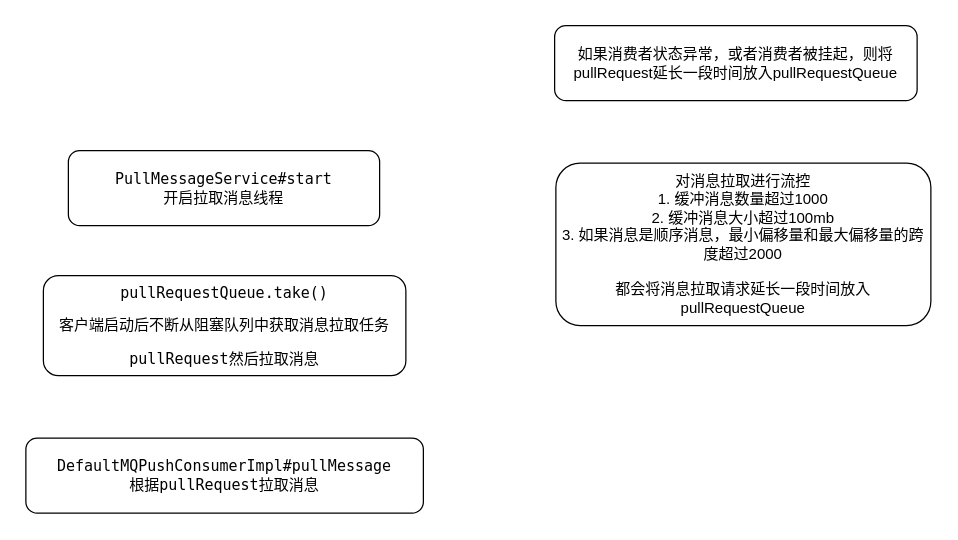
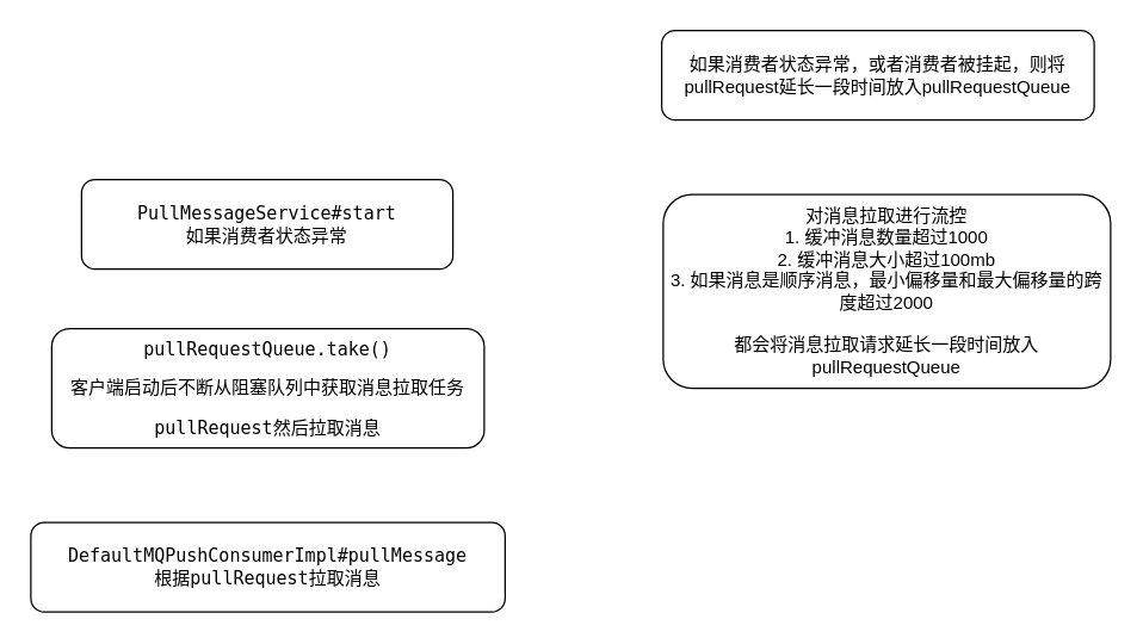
- <mxCell id="2" value="&lt;pre&gt;PullMessageService#start&lt;br&gt;开启拉取消息线程&lt;br&gt;&lt;/pre&gt;" style="rounded=1;whiteSpace=wrap;html=1;" parent="1" vertex="1"><mxGeometry x="54" y="120" width="249" height="60" as="geometry" /></mxCell>
+ <mxCell id="2" value="&lt;pre&gt;PullMessageService#start&lt;br&gt;如果消费者状态异常&lt;br&gt;&lt;/pre&gt;" style="rounded=1;whiteSpace=wrap;html=1;" parent="1" vertex="1"><mxGeometry x="54" y="120" width="249" height="60" as="geometry" /></mxCell>
